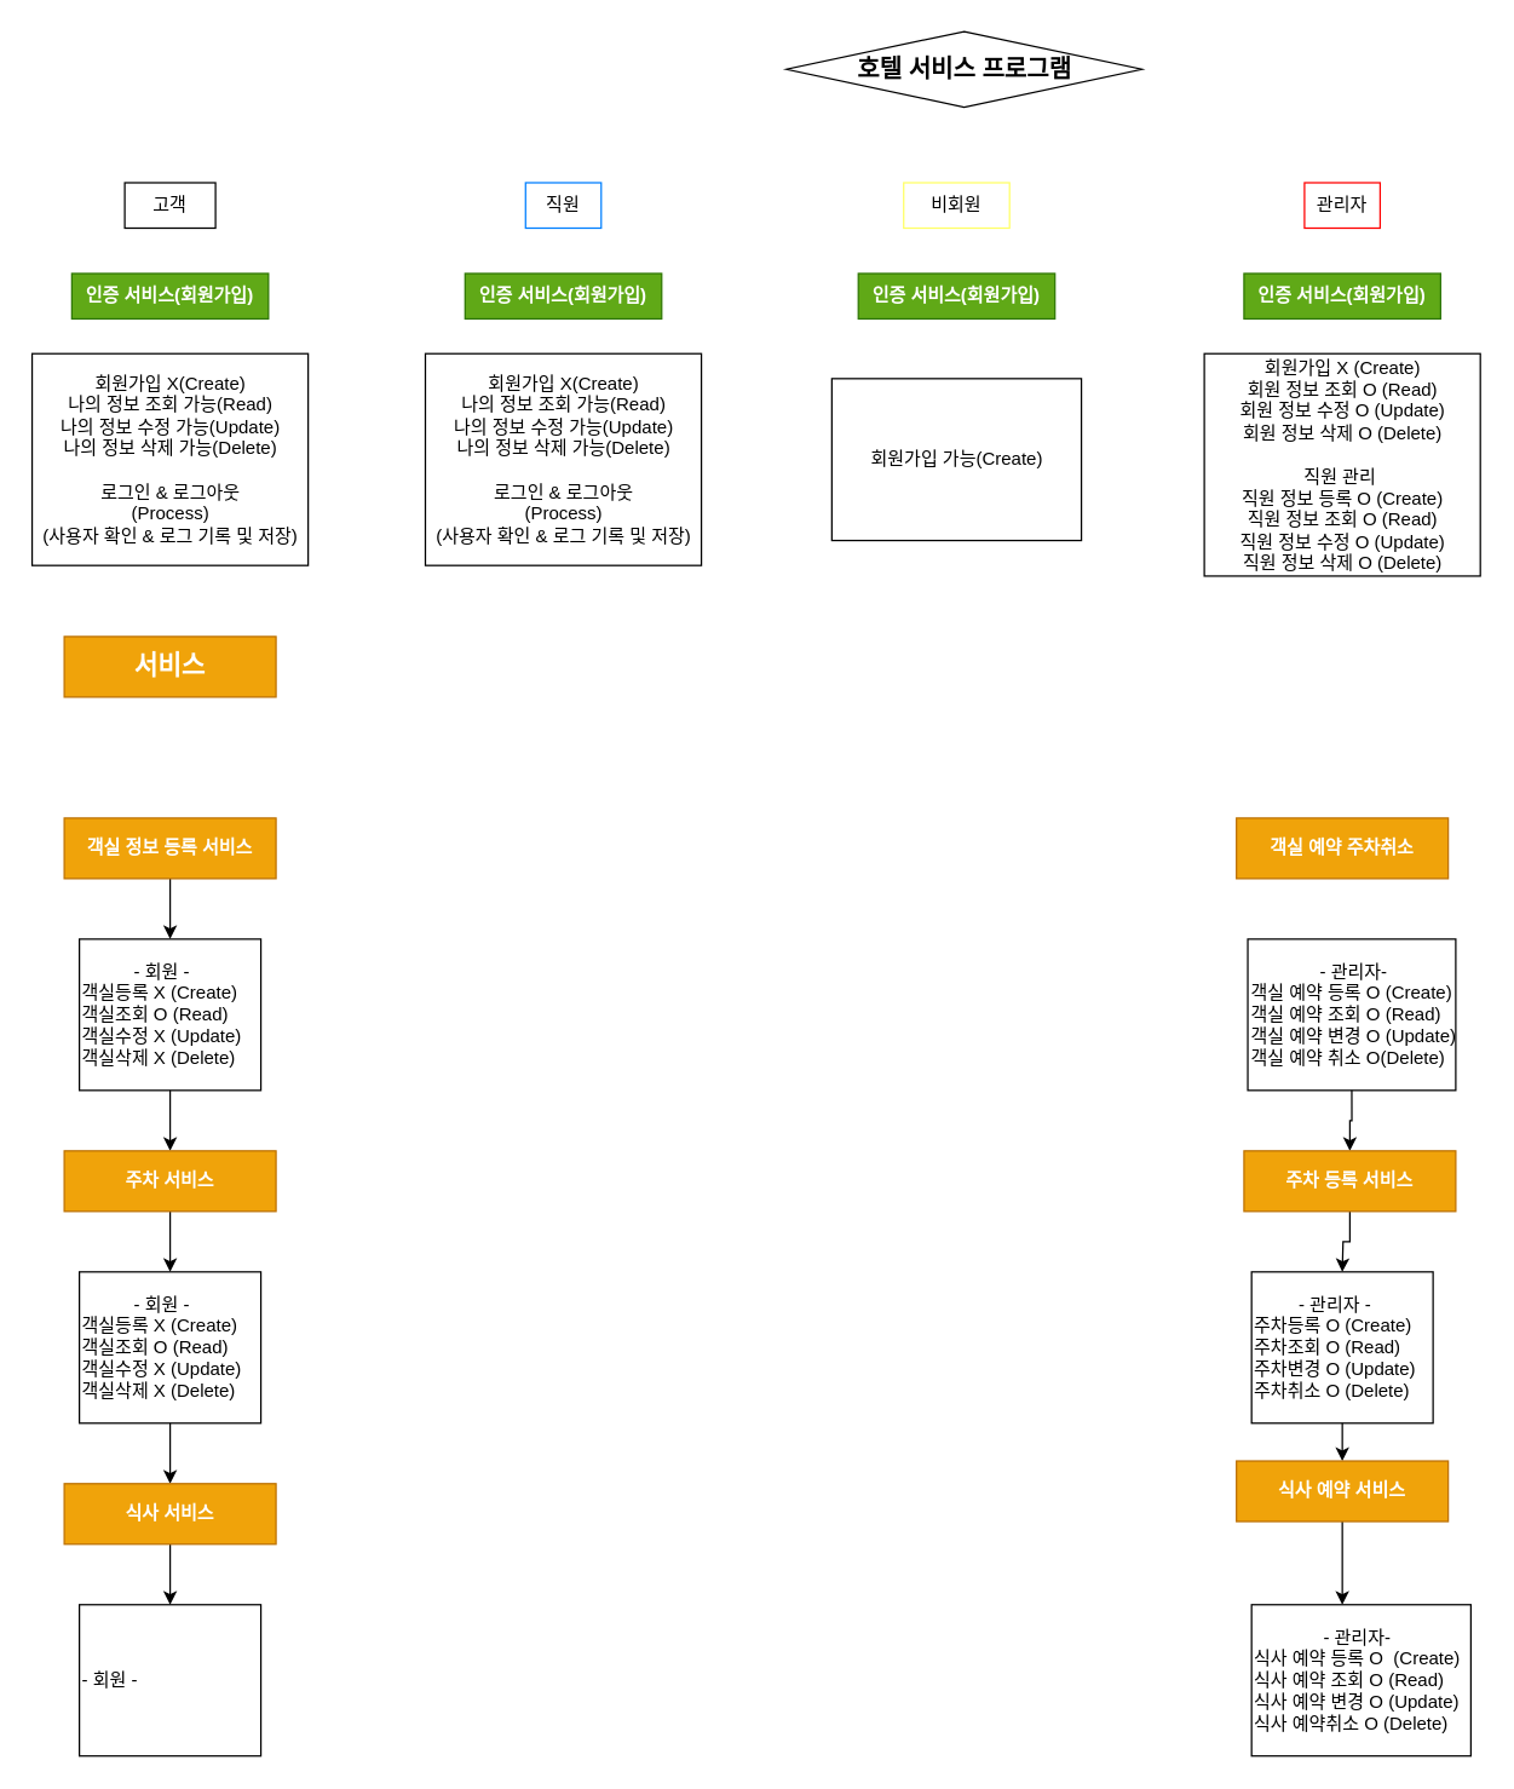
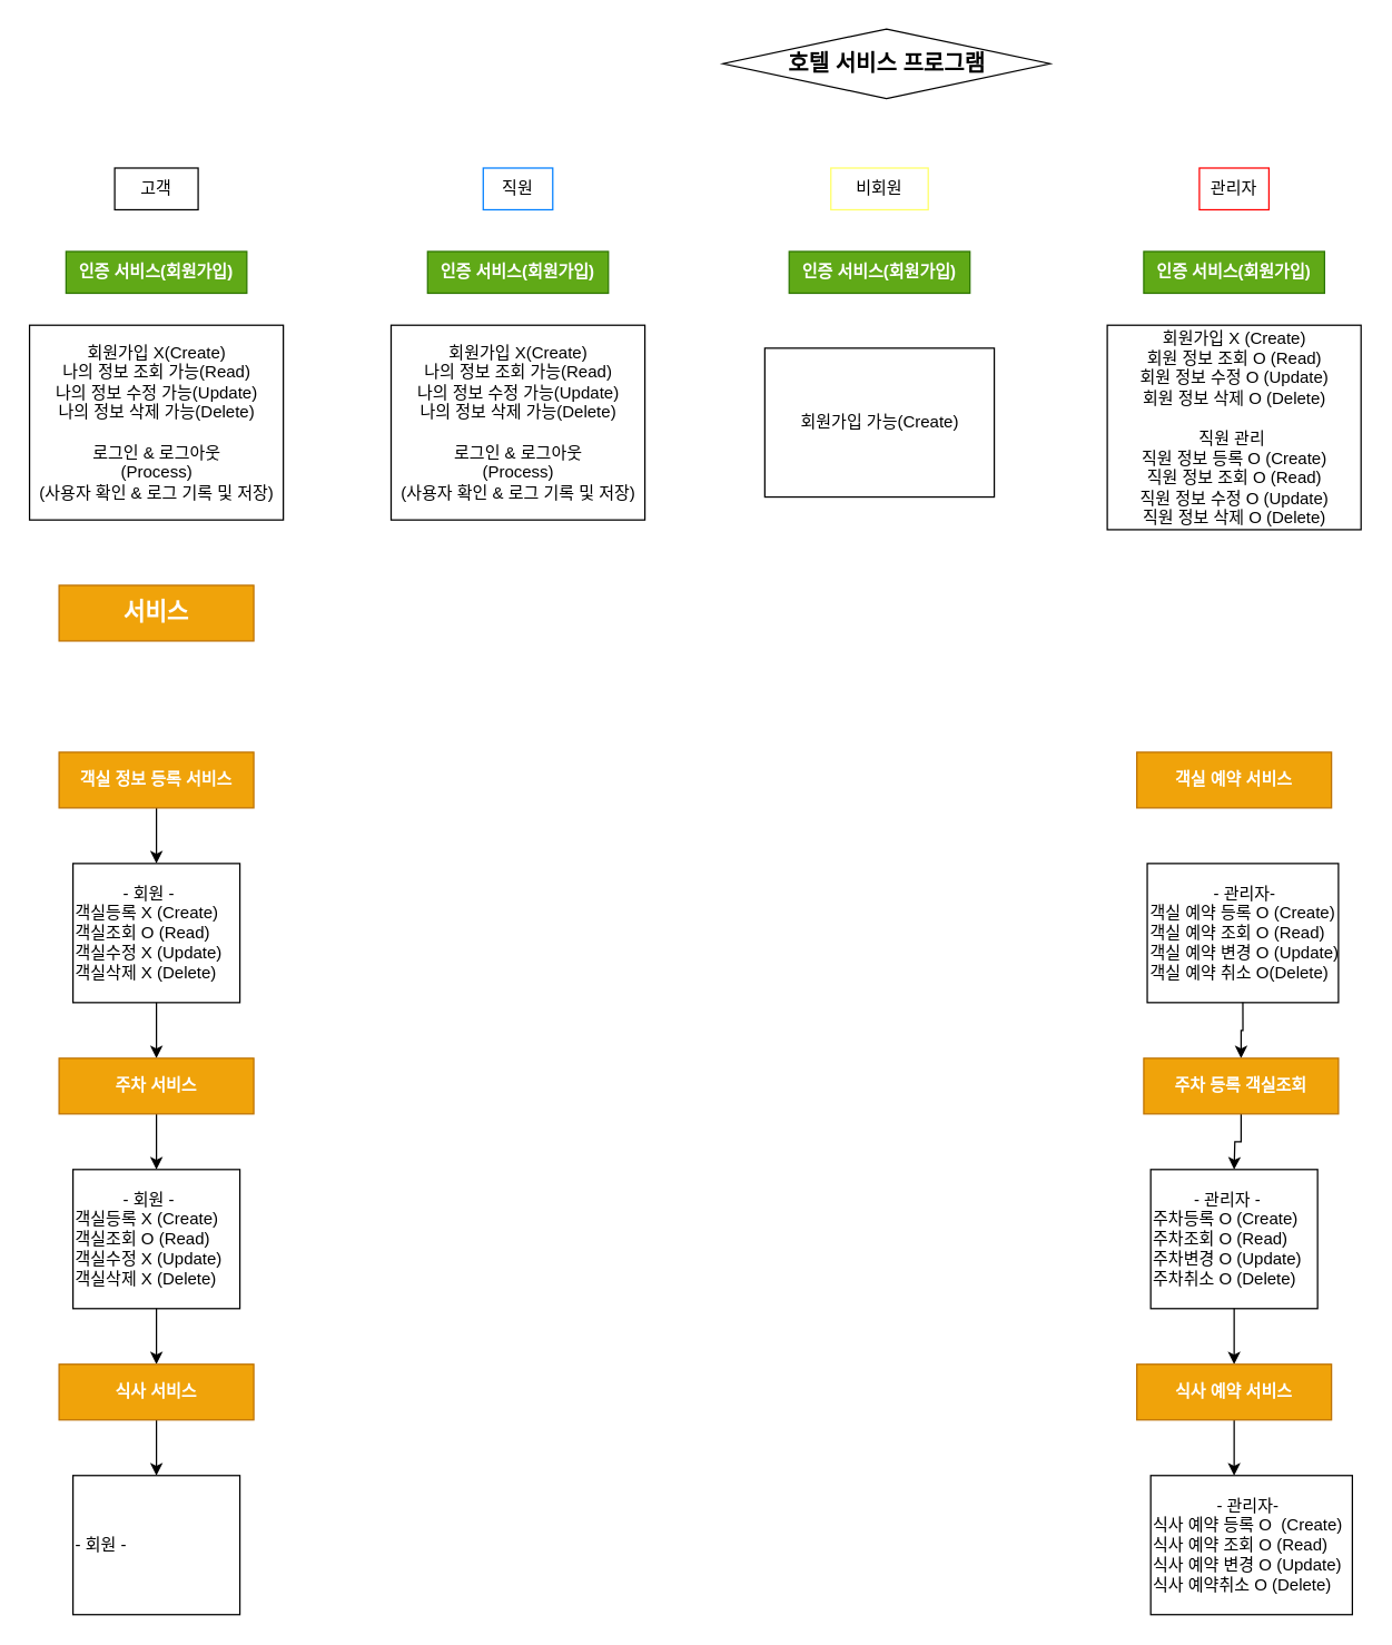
- <mxCell id="27" value="객실 예약 주차취소" style="text;html=1;align=center;verticalAlign=middle;whiteSpace=wrap;rounded=0;strokeColor=#BD7000;fillColor=#f0a30a;fontColor=#FFFFFF;fontStyle=1" vertex="1" parent="1"><mxGeometry x="817" y="540" width="140" height="40" as="geometry" /></mxCell>
+ <mxCell id="27" value="객실 예약 서비스" style="text;html=1;align=center;verticalAlign=middle;whiteSpace=wrap;rounded=0;strokeColor=#BD7000;fillColor=#f0a30a;fontColor=#FFFFFF;fontStyle=1" vertex="1" parent="1"><mxGeometry x="817" y="540" width="140" height="40" as="geometry" /></mxCell>
- <mxCell id="31" value="주차 등록 서비스" style="text;html=1;align=center;verticalAlign=middle;whiteSpace=wrap;rounded=0;strokeColor=#BD7000;fillColor=#f0a30a;fontColor=#FFFFFF;fontStyle=1" vertex="1" parent="1"><mxGeometry x="822" y="760" width="140" height="40" as="geometry" /></mxCell>
+ <mxCell id="31" value="주차 등록 객실조회" style="text;html=1;align=center;verticalAlign=middle;whiteSpace=wrap;rounded=0;strokeColor=#BD7000;fillColor=#f0a30a;fontColor=#FFFFFF;fontStyle=1" vertex="1" parent="1"><mxGeometry x="822" y="760" width="140" height="40" as="geometry" /></mxCell>
- <mxCell id="35" value="식사 예약 서비스" style="text;html=1;align=center;verticalAlign=middle;whiteSpace=wrap;rounded=0;strokeColor=#BD7000;fillColor=#f0a30a;fontColor=#FFFFFF;fontStyle=1" vertex="1" parent="1"><mxGeometry x="817" y="965" width="140" height="40" as="geometry" /></mxCell>
+ <mxCell id="35" value="식사 예약 서비스" style="text;html=1;align=center;verticalAlign=middle;whiteSpace=wrap;rounded=0;strokeColor=#BD7000;fillColor=#f0a30a;fontColor=#FFFFFF;fontStyle=1" vertex="1" parent="1"><mxGeometry x="817" y="980" width="140" height="40" as="geometry" /></mxCell>
